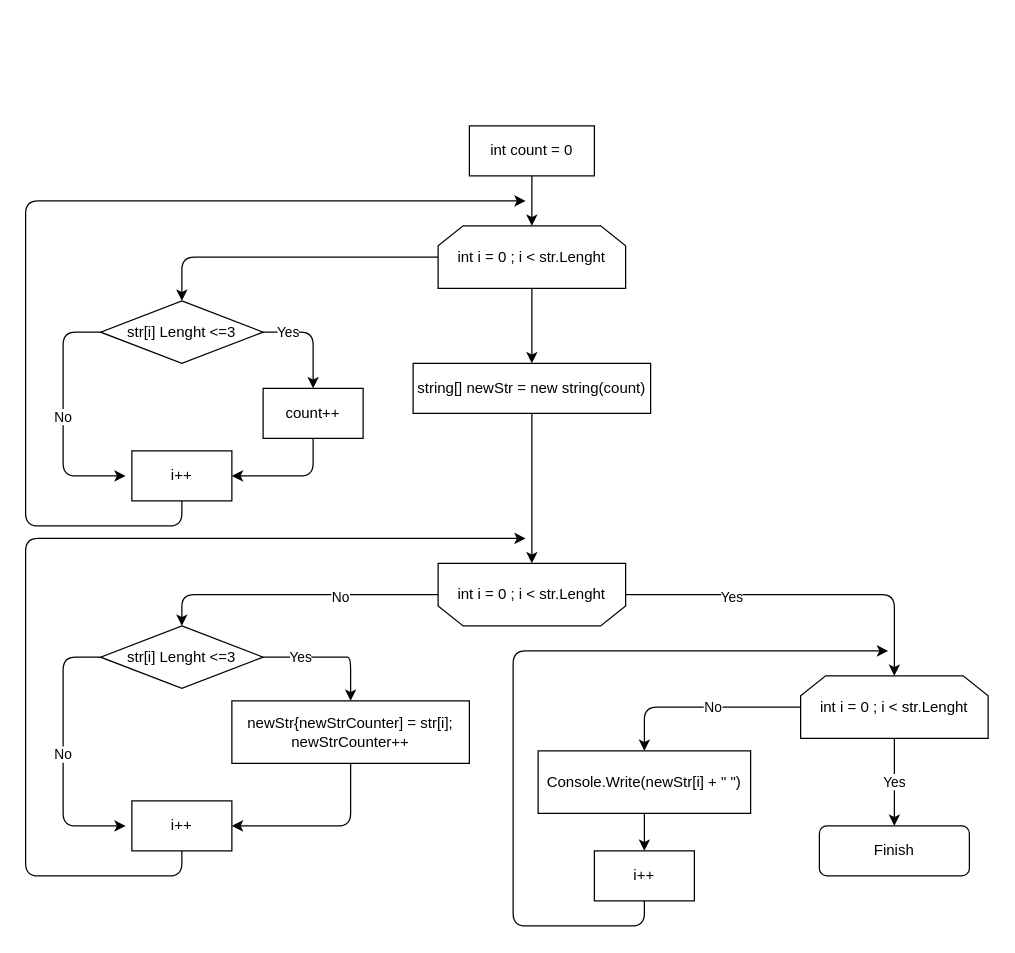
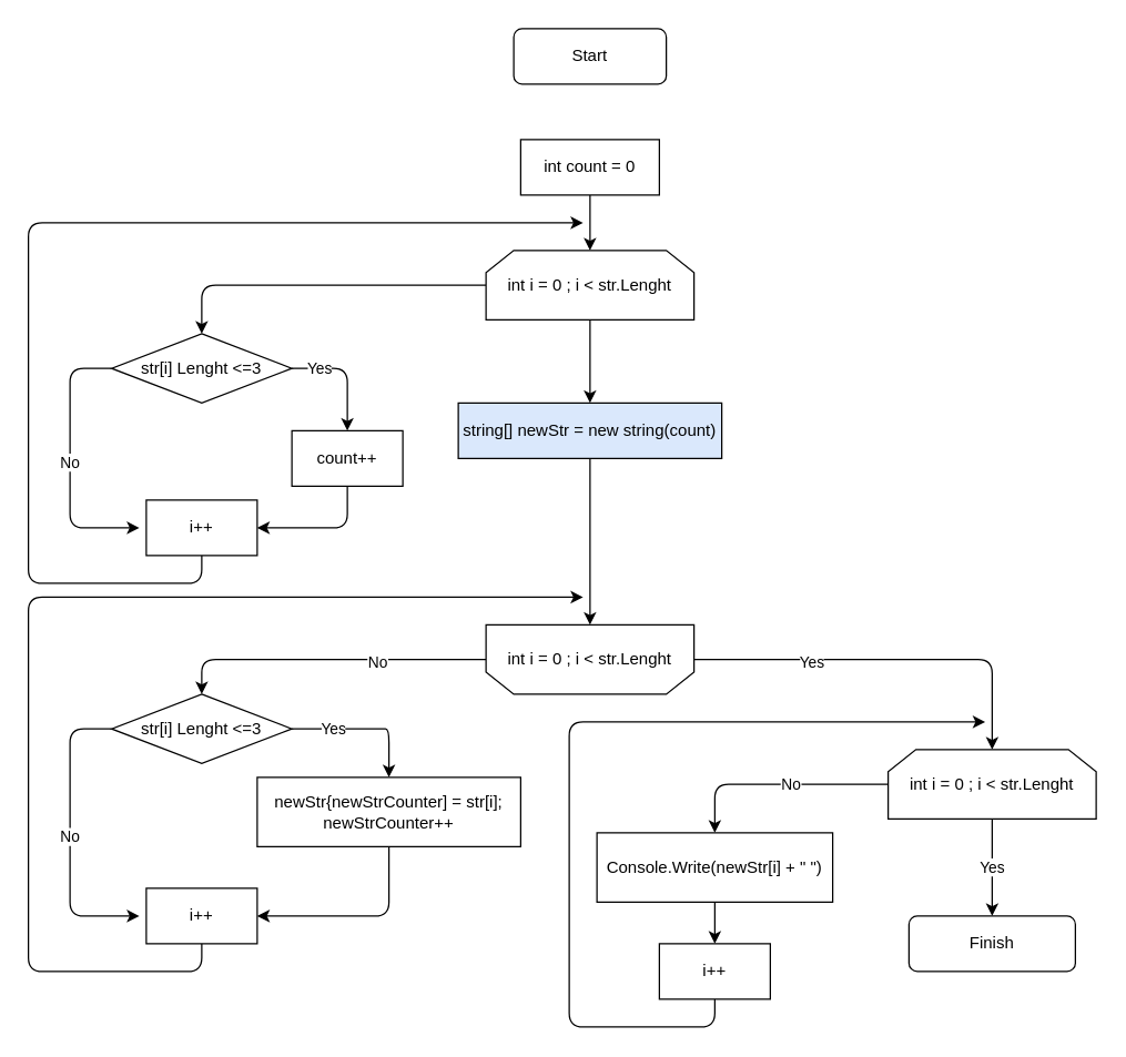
+ <mxCell id="7" value="Start" style="rounded=1;whiteSpace=wrap;html=1;" vertex="1" parent="1"><mxGeometry x="370" y="20" width="110" height="40" as="geometry" /></mxCell>
- <mxCell id="9" value="string[] newStr = new string(count)" style="rounded=0;whiteSpace=wrap;html=1;" vertex="1" parent="1"><mxGeometry x="330" y="290" width="190" height="40" as="geometry" /></mxCell>
+ <mxCell id="9" value="string[] newStr = new string(count)" style="rounded=0;whiteSpace=wrap;html=1;fillColor=#dae8fc;" vertex="1" parent="1"><mxGeometry x="330" y="290" width="190" height="40" as="geometry" /></mxCell>
